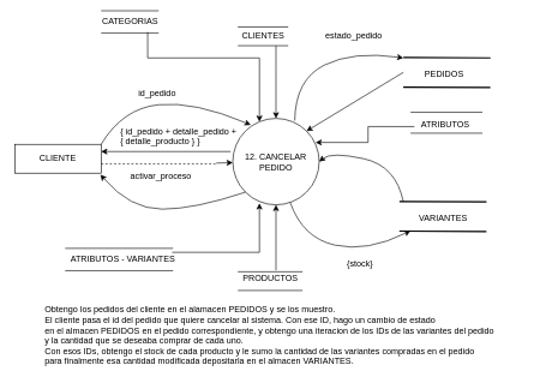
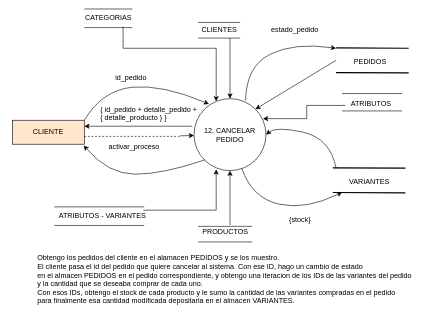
- <mxCell id="8" value="CLIENTE" style="rounded=0;whiteSpace=wrap;html=1;" parent="1" vertex="1"><mxGeometry x="20" y="200" width="120" height="40" as="geometry" /></mxCell>
+ <mxCell id="8" value="CLIENTE" style="rounded=0;whiteSpace=wrap;html=1;fillColor=#ffe6cc;" parent="1" vertex="1"><mxGeometry x="20" y="200" width="120" height="40" as="geometry" /></mxCell>
